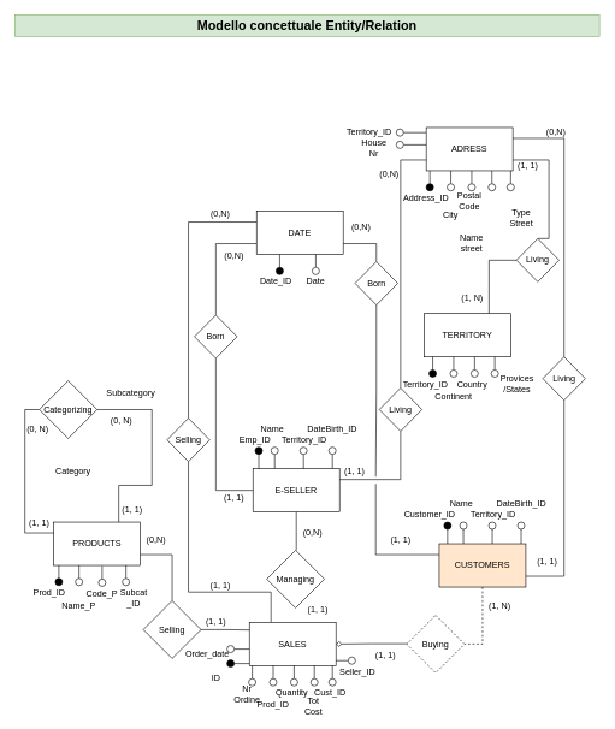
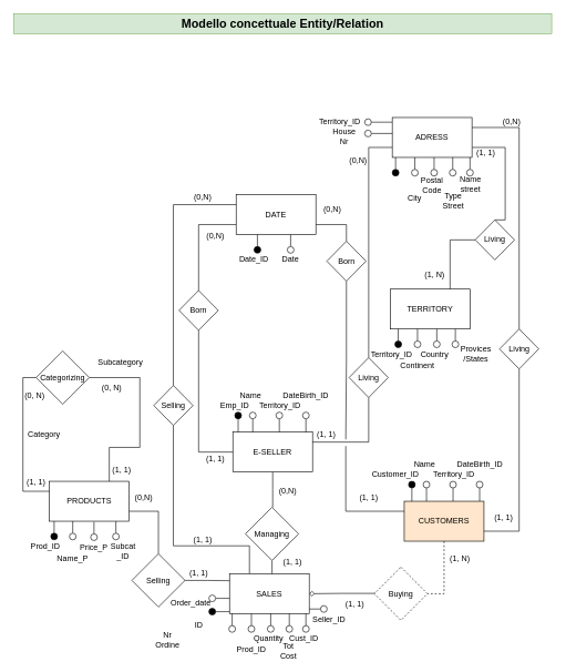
- <mxCell id="92" value="Address_ID" style="text;html=1;strokeColor=none;fillColor=none;align=center;verticalAlign=middle;whiteSpace=wrap;rounded=0;fontStyle=0" parent="1" vertex="1"><mxGeometry x="572" y="264" width="36" height="20" as="geometry" /></mxCell>
- <mxCell id="91" value="Type&lt;br&gt;Street" style="text;html=1;strokeColor=none;fillColor=none;align=center;verticalAlign=middle;whiteSpace=wrap;rounded=0;fontStyle=0" parent="1" vertex="1"><mxGeometry x="704" y="292" width="36" height="20" as="geometry" /></mxCell>
+ <mxCell id="91" value="Type&lt;br&gt;Street" style="text;html=1;strokeColor=none;fillColor=none;align=center;verticalAlign=middle;whiteSpace=wrap;rounded=0;fontStyle=0" parent="1" vertex="1"><mxGeometry x="664" y="292" width="36" height="20" as="geometry" /></mxCell>
- <mxCell id="95" value="Name&lt;br&gt;street" style="text;html=1;strokeColor=none;fillColor=none;align=center;verticalAlign=middle;whiteSpace=wrap;rounded=0;fontStyle=0" parent="1" vertex="1"><mxGeometry x="635" y="326" width="36" height="20" as="geometry" /></mxCell>
+ <mxCell id="95" value="Name&lt;br&gt;street" style="text;html=1;strokeColor=none;fillColor=none;align=center;verticalAlign=middle;whiteSpace=wrap;rounded=0;fontStyle=0" parent="1" vertex="1"><mxGeometry x="690" y="266" width="36" height="20" as="geometry" /></mxCell>
- <mxCell id="161" value="Category" style="text;html=1;strokeColor=none;fillColor=none;align=center;verticalAlign=middle;whiteSpace=wrap;rounded=0;" vertex="1" parent="1"><mxGeometry x="83" y="637" width="36" height="30" as="geometry" /></mxCell>
+ <mxCell id="161" value="Category" style="text;html=1;strokeColor=none;fillColor=none;align=center;verticalAlign=middle;whiteSpace=wrap;rounded=0;" vertex="1" parent="1"><mxGeometry x="48" y="637" width="36" height="30" as="geometry" /></mxCell>
- <mxCell id="54" value="Code_P" style="text;html=1;strokeColor=none;fillColor=none;align=center;verticalAlign=middle;whiteSpace=wrap;rounded=0;fontStyle=0" parent="1" vertex="1"><mxGeometry x="123" y="812" width="36" height="20" as="geometry" /></mxCell>
+ <mxCell id="54" value="Price_P" style="text;html=1;strokeColor=none;fillColor=none;align=center;verticalAlign=middle;whiteSpace=wrap;rounded=0;fontStyle=0" parent="1" vertex="1"><mxGeometry x="123" y="812" width="36" height="20" as="geometry" /></mxCell>
+ <mxCell id="24" style="edgeStyle=orthogonalEdgeStyle;rounded=0;orthogonalLoop=1;jettySize=auto;html=1;exitX=0.5;exitY=1;exitDx=0;exitDy=0;entryX=0.534;entryY=0.002;entryDx=0;entryDy=0;entryPerimeter=0;endArrow=none;endFill=0;" parent="1" source="25" target="18" edge="1"><mxGeometry relative="1" as="geometry" /></mxCell>
- <mxCell id="103" value="Nr&lt;br&gt;Ordine" style="text;html=1;strokeColor=none;fillColor=none;align=center;verticalAlign=middle;whiteSpace=wrap;rounded=0;fontStyle=0" parent="1" vertex="1"><mxGeometry x="324" y="951" width="36" height="20" as="geometry" /></mxCell>
+ <mxCell id="103" value="Nr&lt;br&gt;Ordine" style="text;html=1;strokeColor=none;fillColor=none;align=center;verticalAlign=middle;whiteSpace=wrap;rounded=0;fontStyle=0" parent="1" vertex="1"><mxGeometry x="234" y="951" width="36" height="20" as="geometry" /></mxCell>
